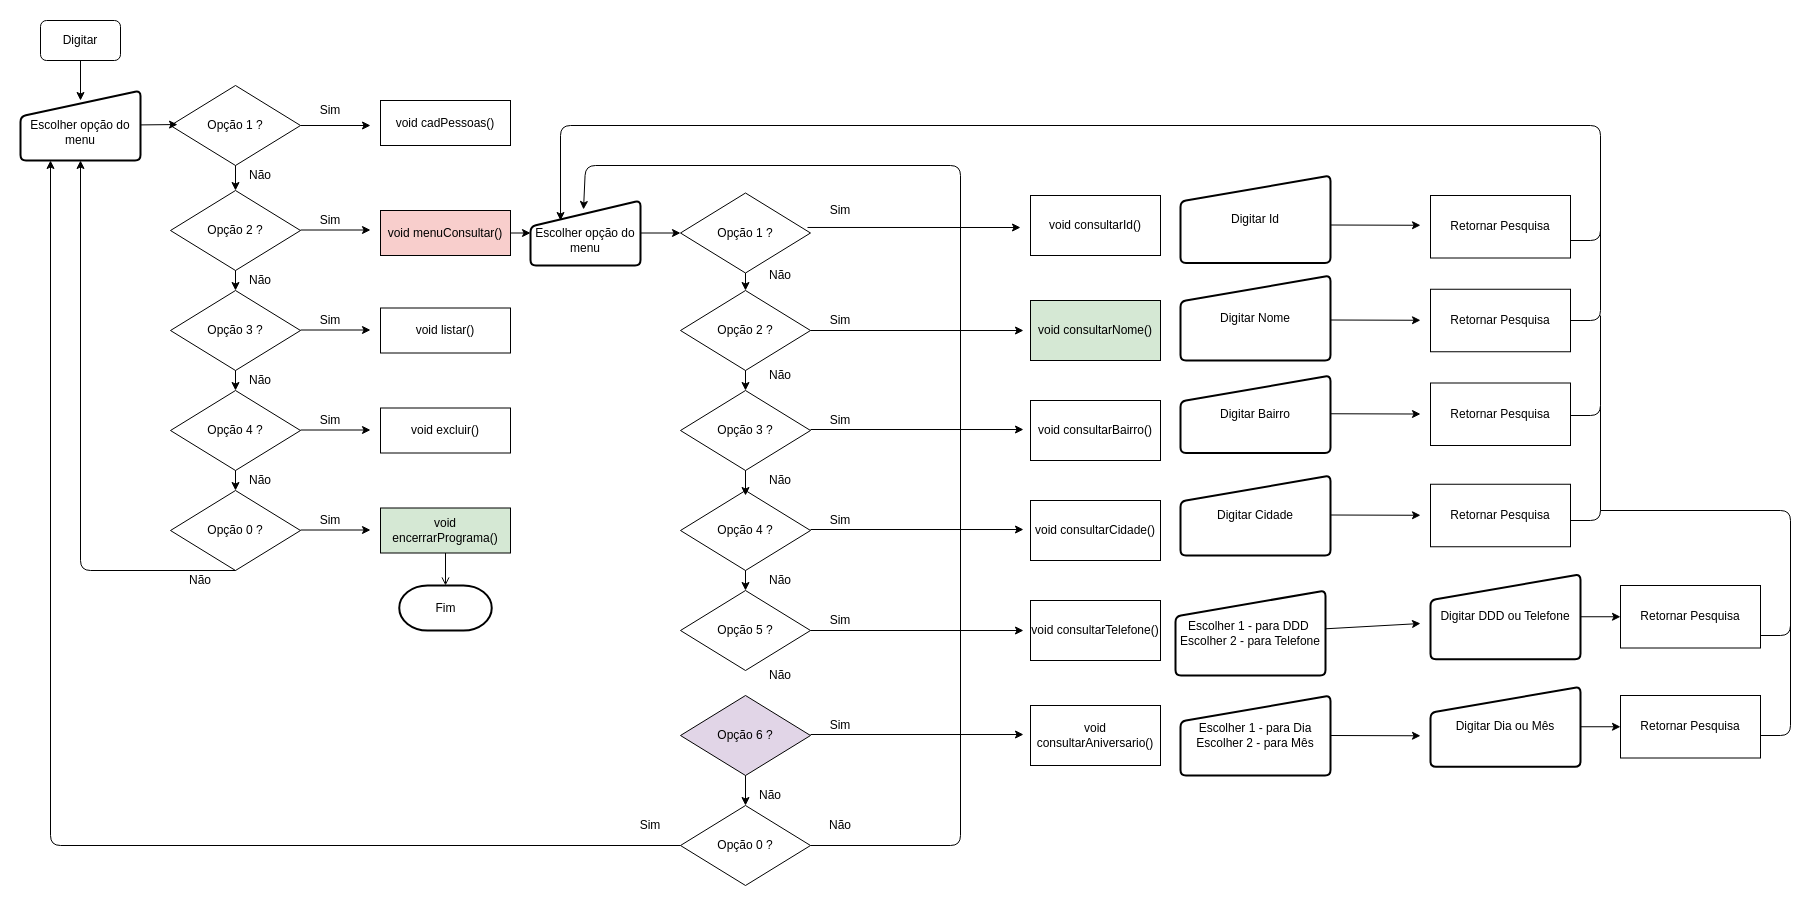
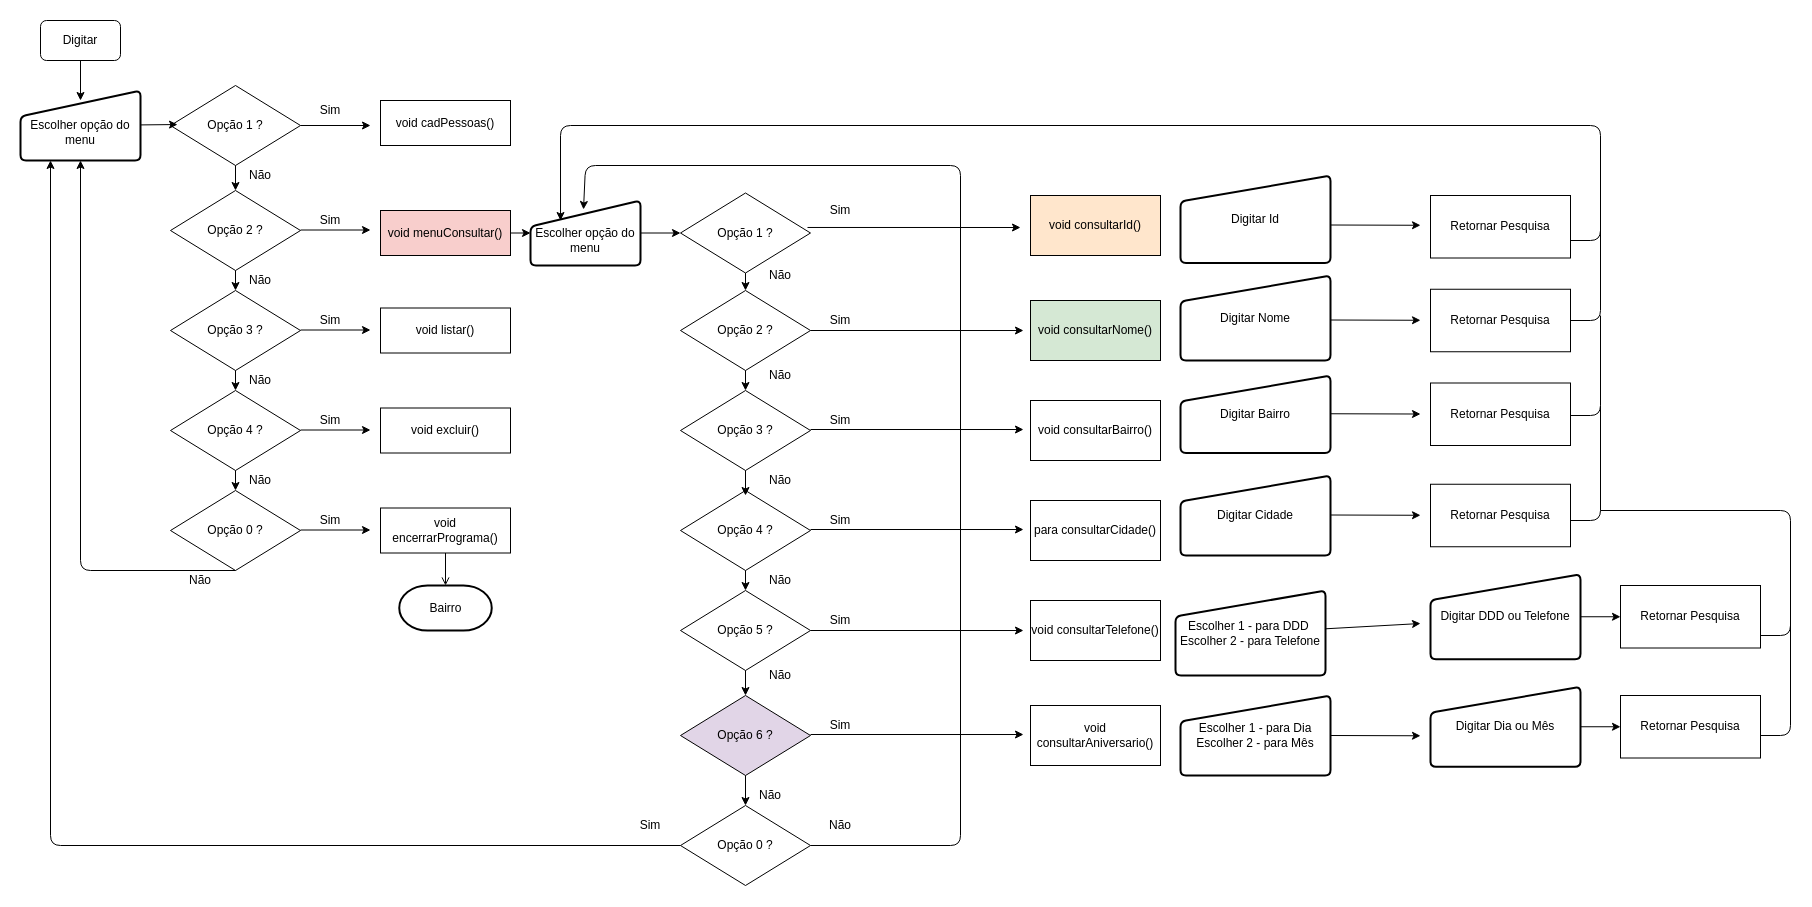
- <mxCell id="76" value="void consultarId()" style="rounded=0;whiteSpace=wrap;html=1;" vertex="1" parent="1"><mxGeometry x="1030" y="195" width="130" height="60" as="geometry" /></mxCell>
+ <mxCell id="76" value="void consultarId()" style="rounded=0;whiteSpace=wrap;html=1;fillColor=#ffe6cc;" vertex="1" parent="1"><mxGeometry x="1030" y="195" width="130" height="60" as="geometry" /></mxCell>
- <mxCell id="35" value="void encerrarPrograma()" style="rounded=0;whiteSpace=wrap;html=1;fillColor=#d5e8d4;" parent="1" vertex="1"><mxGeometry x="380" y="507.5" width="130" height="45" as="geometry" /></mxCell>
+ <mxCell id="35" value="void encerrarPrograma()" style="rounded=0;whiteSpace=wrap;html=1;" parent="1" vertex="1"><mxGeometry x="380" y="507.5" width="130" height="45" as="geometry" /></mxCell>
- <mxCell id="79" value="void consultarCidade()" style="rounded=0;whiteSpace=wrap;html=1;" vertex="1" parent="1"><mxGeometry x="1030" y="500" width="130" height="60" as="geometry" /></mxCell>
+ <mxCell id="79" value="para consultarCidade()" style="rounded=0;whiteSpace=wrap;html=1;" vertex="1" parent="1"><mxGeometry x="1030" y="500" width="130" height="60" as="geometry" /></mxCell>
- <mxCell id="37" value="Fim" style="strokeWidth=2;html=1;shape=mxgraph.flowchart.terminator;whiteSpace=wrap;" parent="1" vertex="1"><mxGeometry x="398.75" y="585" width="92.5" height="45" as="geometry" /></mxCell>
+ <mxCell id="37" value="Bairro" style="strokeWidth=2;html=1;shape=mxgraph.flowchart.terminator;whiteSpace=wrap;" parent="1" vertex="1"><mxGeometry x="398.75" y="585" width="92.5" height="45" as="geometry" /></mxCell>
+ <mxCell id="67" value="" style="endArrow=classic;html=1;" edge="1" parent="1" source="52" target="55"><mxGeometry width="50" height="50" relative="1" as="geometry"><mxPoint x="700" y="565" as="sourcePoint" /><mxPoint x="750" y="515" as="targetPoint" /></mxGeometry></mxCell>
